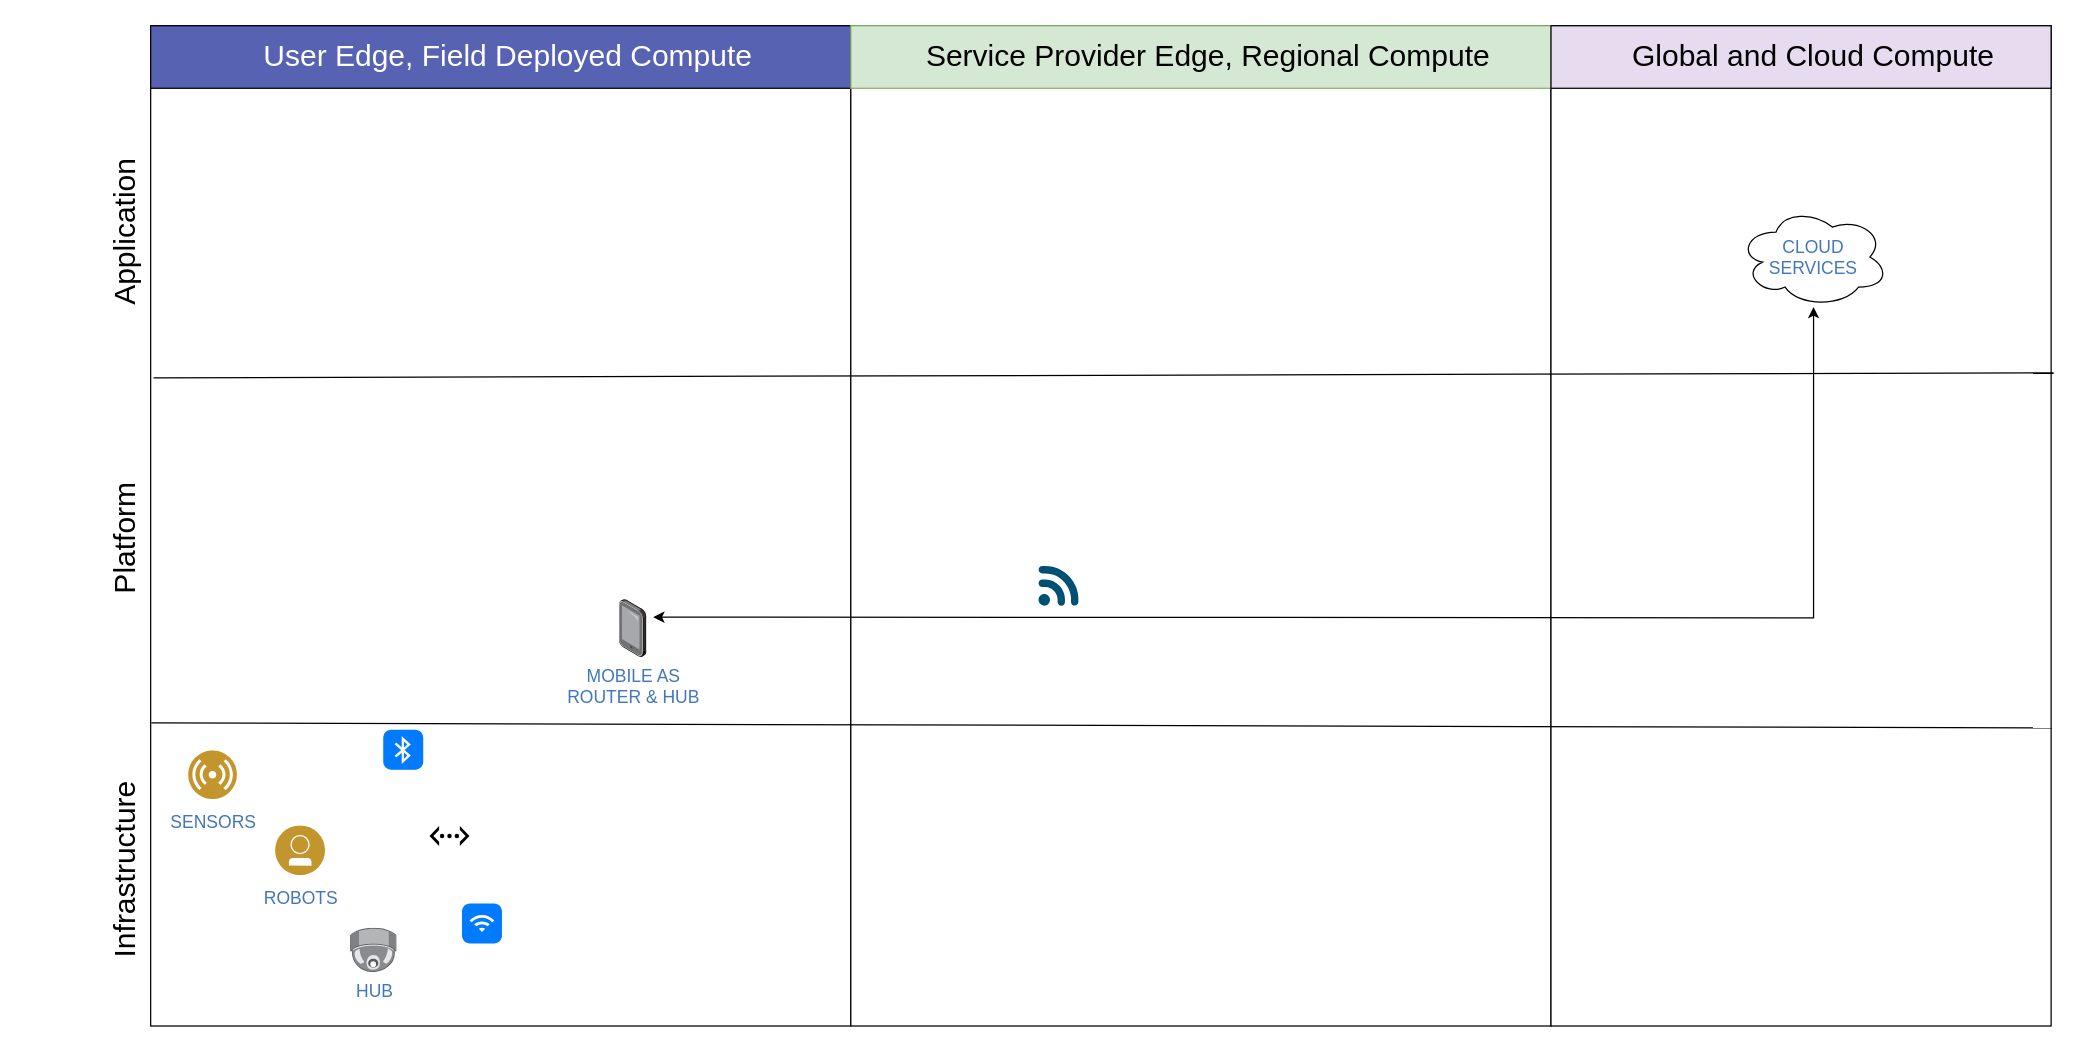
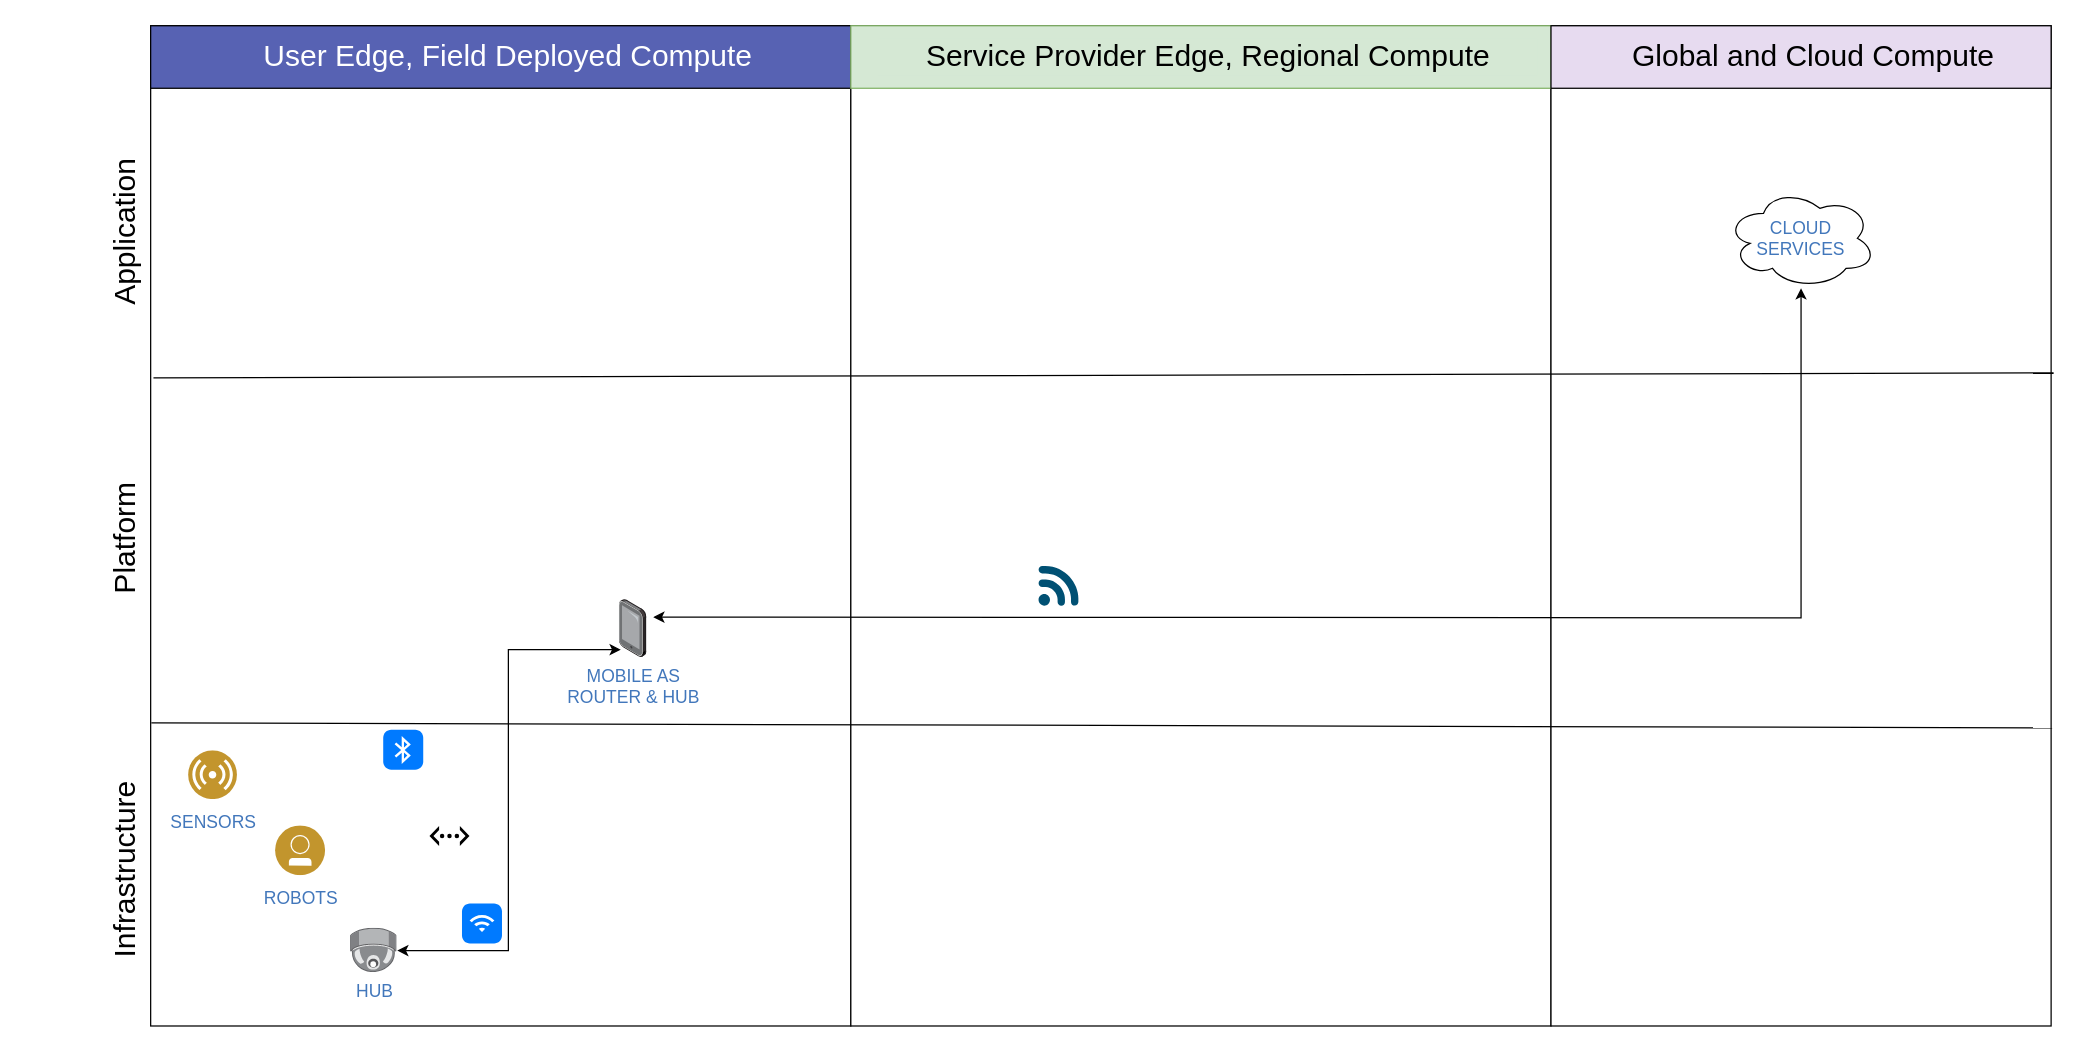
- <mxCell id="29" value="CLOUD&lt;br style=&quot;font-size: 14px;&quot;&gt;SERVICES" style="ellipse;shape=cloud;whiteSpace=wrap;html=1;fontColor=#4277BB;fontSize=14;" parent="1" vertex="1"><mxGeometry x="1390" y="165" width="120" height="80" as="geometry" /></mxCell>
+ <mxCell id="29" value="CLOUD&lt;br style=&quot;font-size: 14px;&quot;&gt;SERVICES" style="ellipse;shape=cloud;whiteSpace=wrap;html=1;fontColor=#4277BB;fontSize=14;" parent="1" vertex="1"><mxGeometry x="1380" y="150" width="120" height="80" as="geometry" /></mxCell>
+ <mxCell id="19" style="edgeStyle=orthogonalEdgeStyle;rounded=0;orthogonalLoop=1;jettySize=auto;html=1;entryX=0.045;entryY=0.861;entryDx=0;entryDy=0;entryPerimeter=0;startArrow=classic;startFill=1;" parent="1" source="20" target="28" edge="1"><mxGeometry relative="1" as="geometry" /></mxCell>
